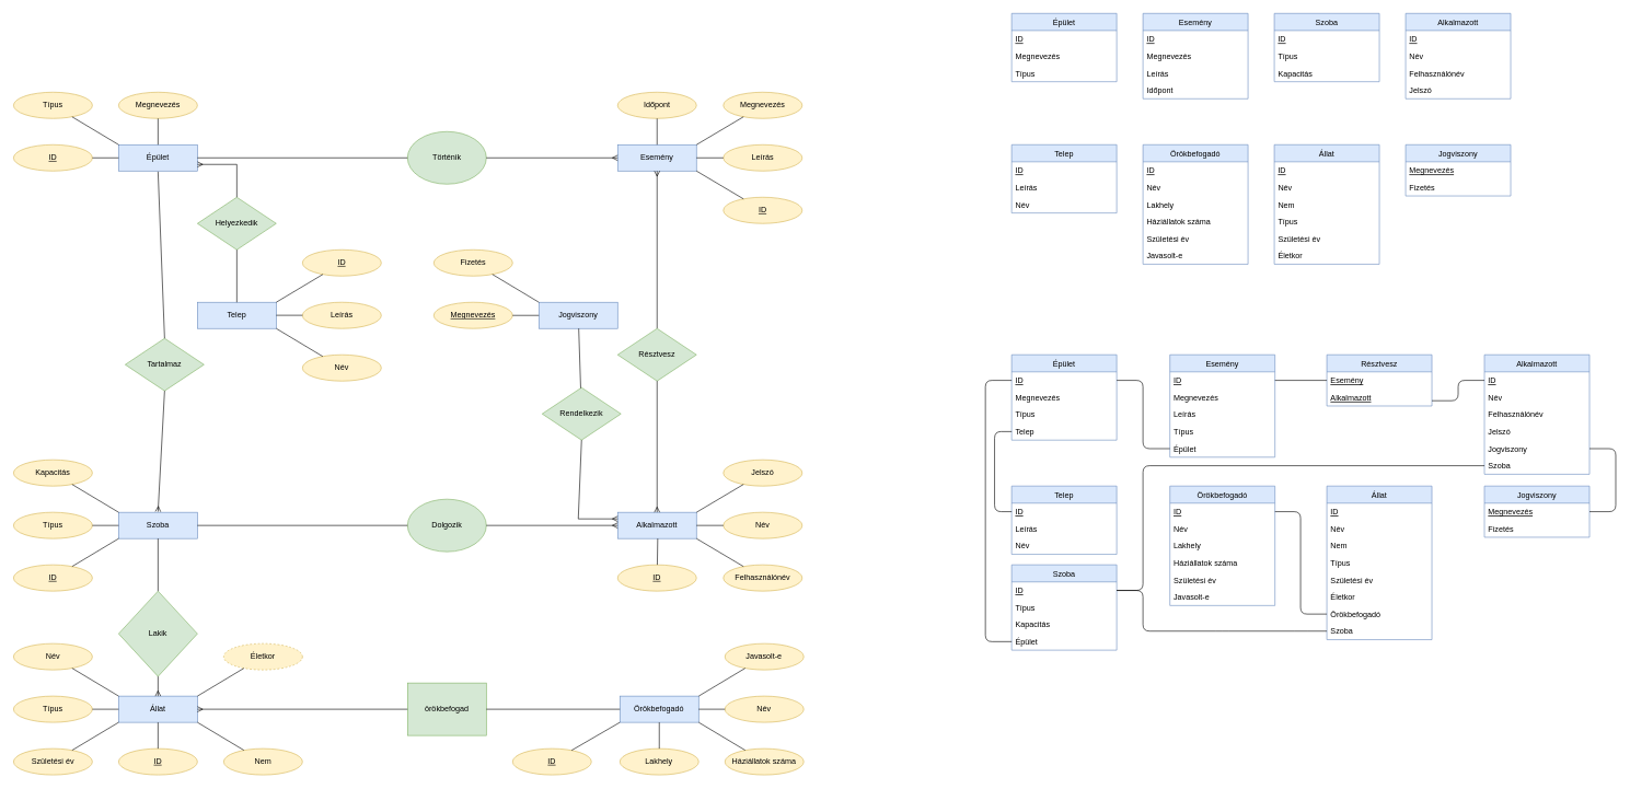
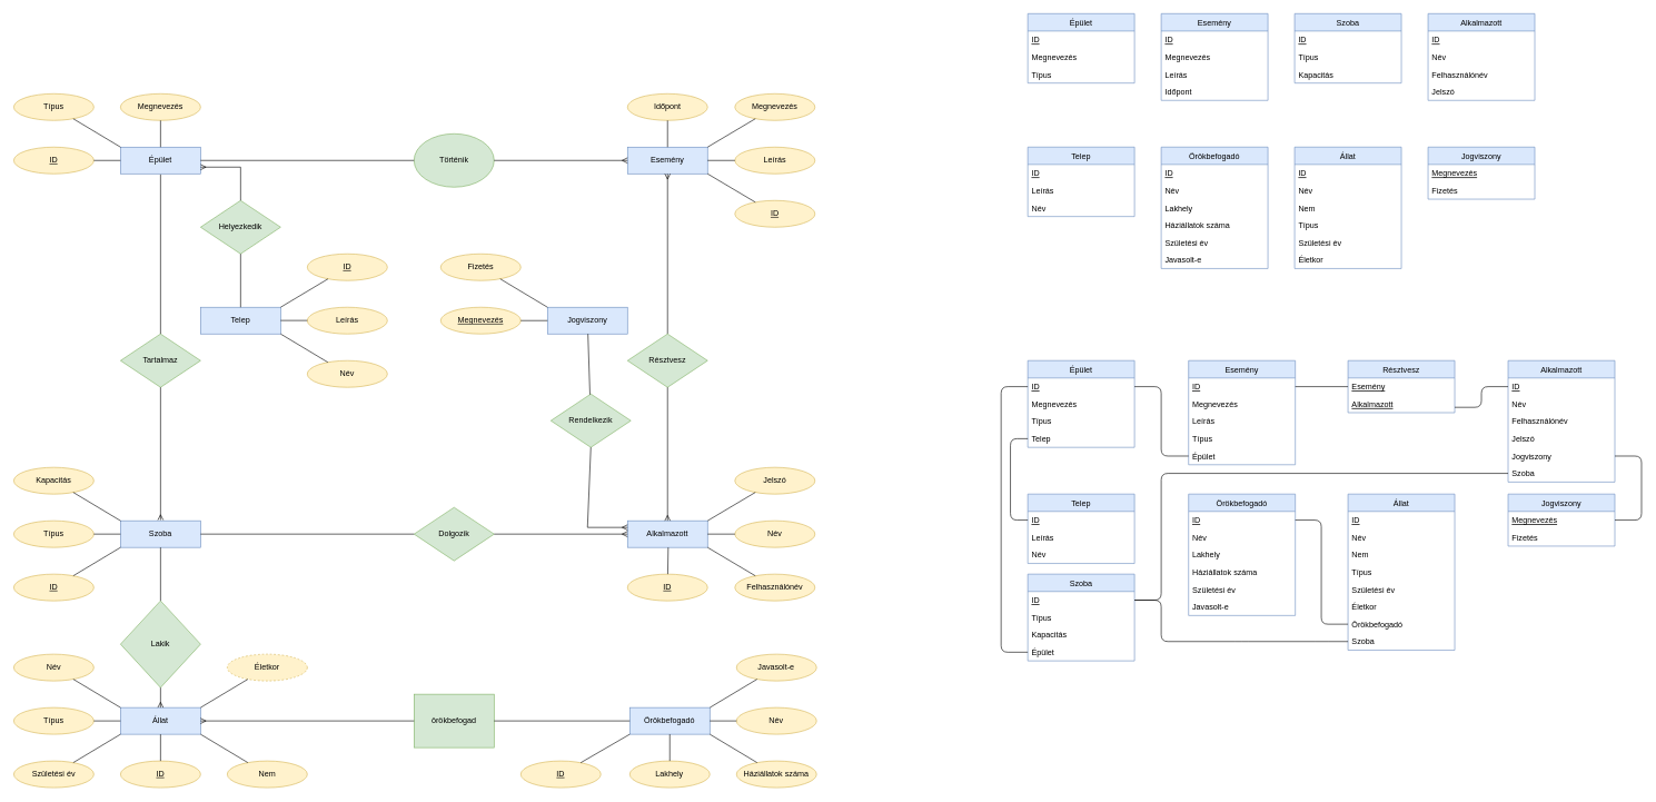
- <mxCell id="11" value="Tartalmaz" style="rhombus;whiteSpace=wrap;html=1;fillColor=#d5e8d4;strokeColor=#82b366;" parent="1" vertex="1"><mxGeometry x="190" y="515" width="120" height="80" as="geometry" /></mxCell>
+ <mxCell id="11" value="Tartalmaz" style="rhombus;whiteSpace=wrap;html=1;fillColor=#d5e8d4;strokeColor=#82b366;" parent="1" vertex="1"><mxGeometry x="180" y="500" width="120" height="80" as="geometry" /></mxCell>
- <mxCell id="12" value="Dolgozik" style="ellipse;whiteSpace=wrap;html=1;fillColor=#d5e8d4;strokeColor=#82b366;" parent="1" vertex="1"><mxGeometry x="620" y="760" width="120" height="80" as="geometry" /></mxCell>
+ <mxCell id="12" value="Dolgozik" style="rhombus;whiteSpace=wrap;html=1;fillColor=#d5e8d4;strokeColor=#82b366;" parent="1" vertex="1"><mxGeometry x="620" y="760" width="120" height="80" as="geometry" /></mxCell>
